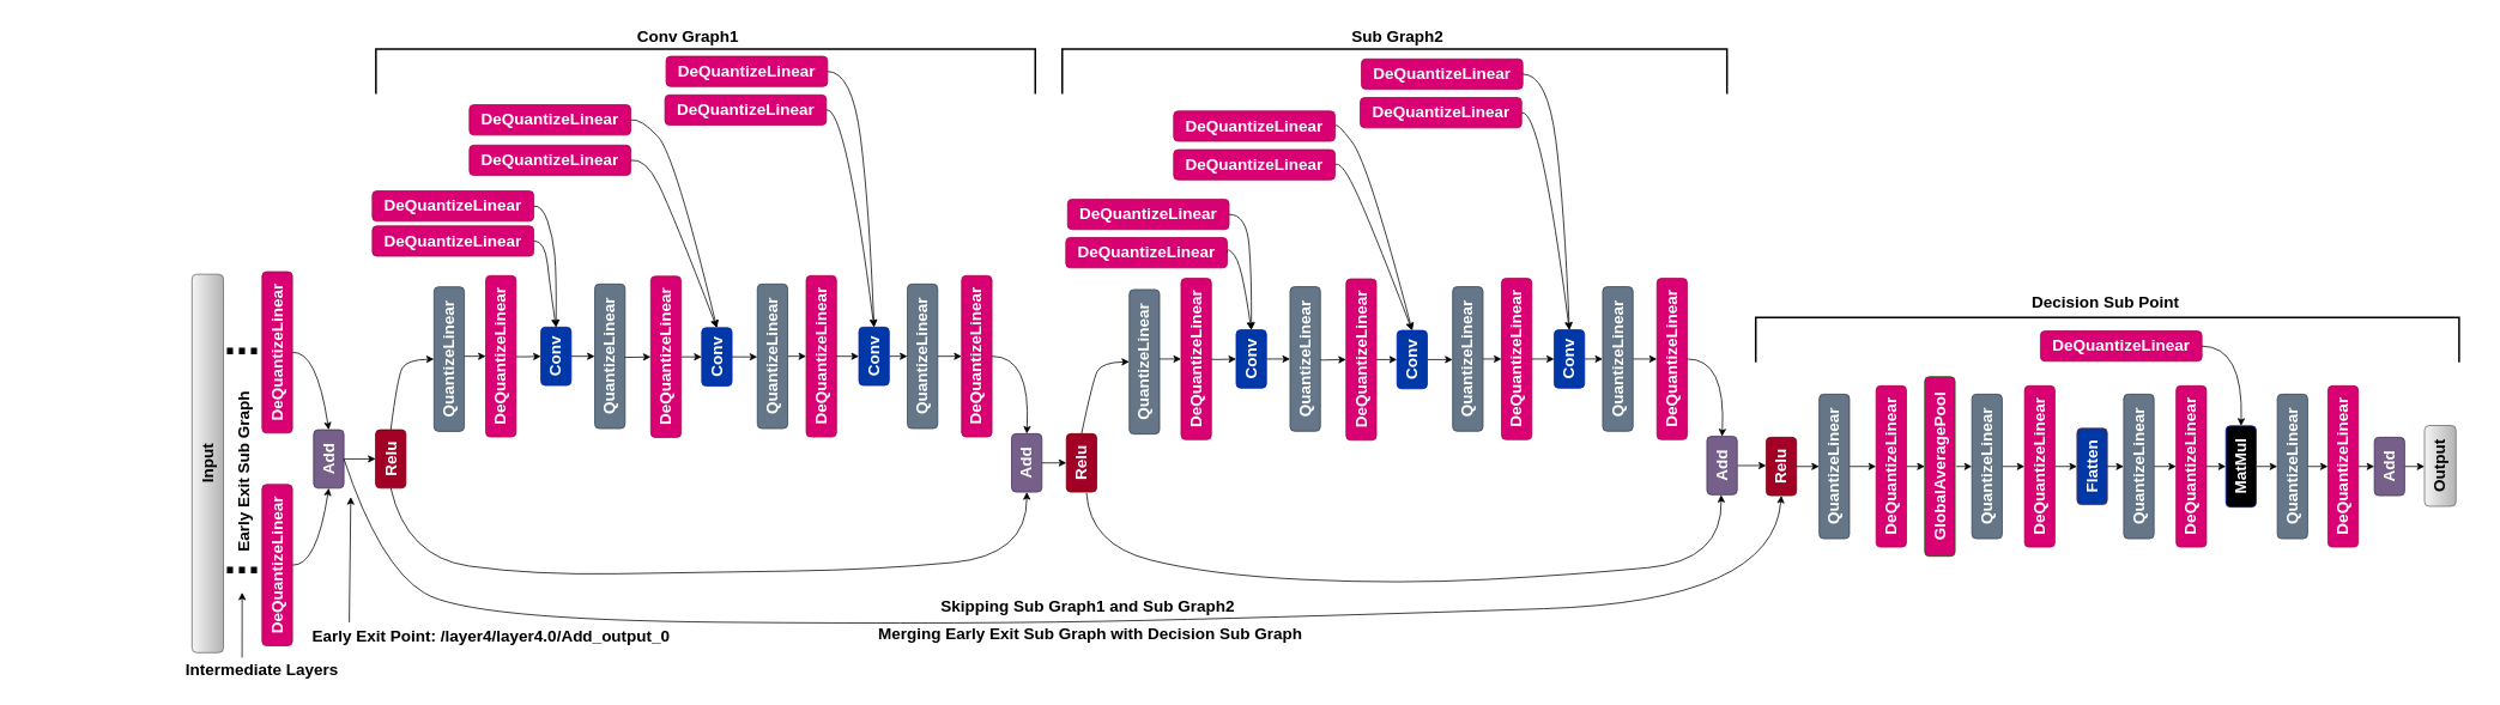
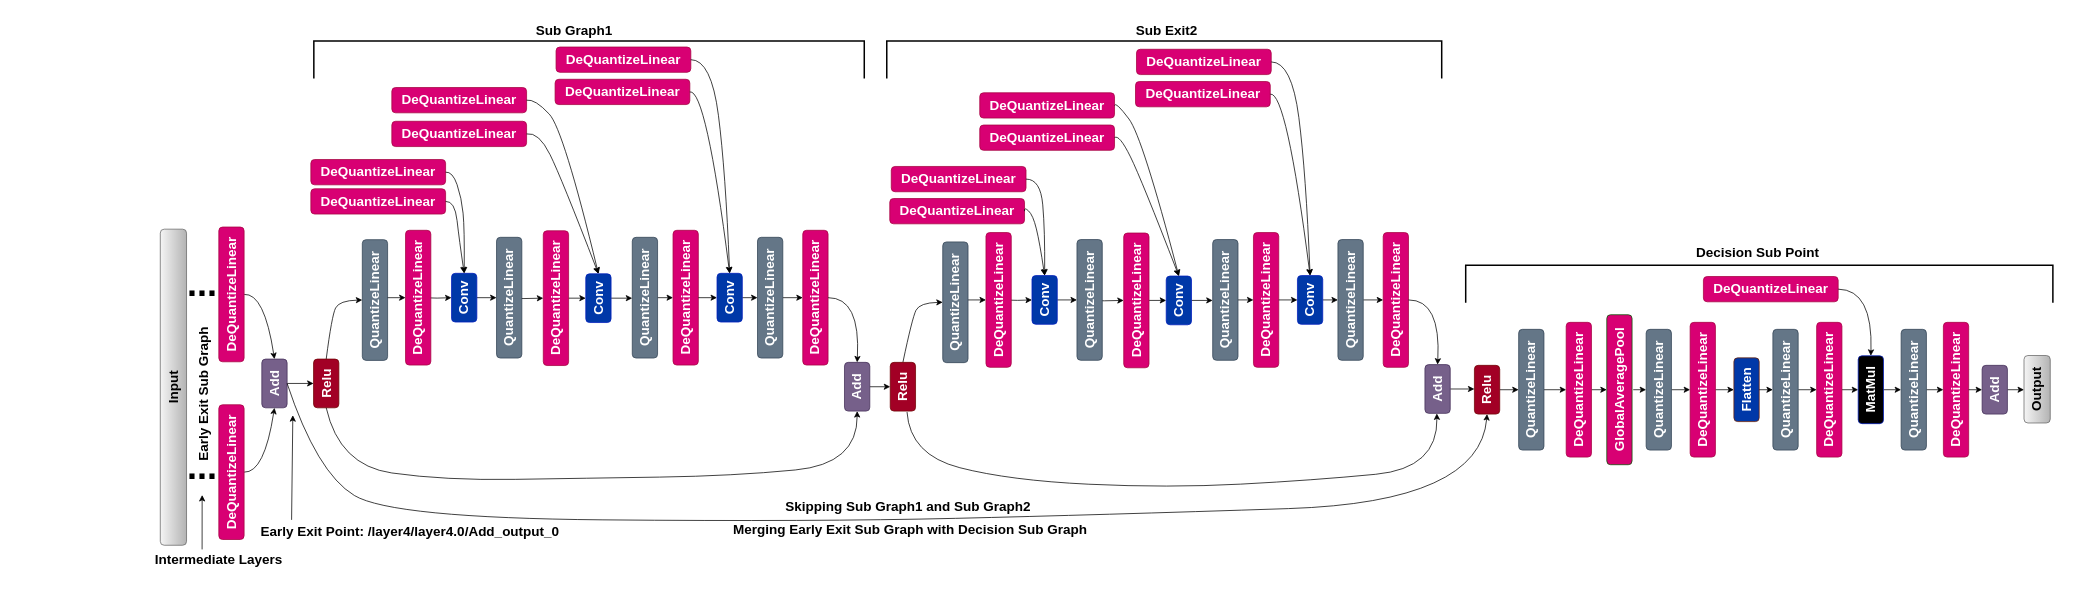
- <mxCell id="7" value="&lt;font style=&quot;font-size: 18px;&quot;&gt;Conv Graph1&lt;/font&gt;" style="text;html=1;align=center;verticalAlign=middle;resizable=0;points=[];autosize=1;strokeColor=none;fillColor=none;fontSize=14;fontStyle=1" parent="1" vertex="1"><mxGeometry x="700" y="20" width="130" height="40" as="geometry" /></mxCell>
+ <mxCell id="7" value="&lt;font style=&quot;font-size: 18px;&quot;&gt;Sub Graph1&lt;/font&gt;" style="text;html=1;align=center;verticalAlign=middle;resizable=0;points=[];autosize=1;strokeColor=none;fillColor=none;fontSize=14;fontStyle=1" parent="1" vertex="1"><mxGeometry x="700" y="20" width="130" height="40" as="geometry" /></mxCell>
- <mxCell id="28" value="&lt;font style=&quot;font-size: 18px;&quot;&gt;Sub Graph2&lt;/font&gt;" style="text;html=1;align=center;verticalAlign=middle;resizable=0;points=[];autosize=1;strokeColor=none;fillColor=none;fontSize=14;fontStyle=1" parent="1" vertex="1"><mxGeometry x="1490" y="20" width="130" height="40" as="geometry" /></mxCell>
+ <mxCell id="28" value="&lt;font style=&quot;font-size: 18px;&quot;&gt;Sub Exit2&lt;/font&gt;" style="text;html=1;align=center;verticalAlign=middle;resizable=0;points=[];autosize=1;strokeColor=none;fillColor=none;fontSize=14;fontStyle=1" parent="1" vertex="1"><mxGeometry x="1490" y="20" width="130" height="40" as="geometry" /></mxCell>
